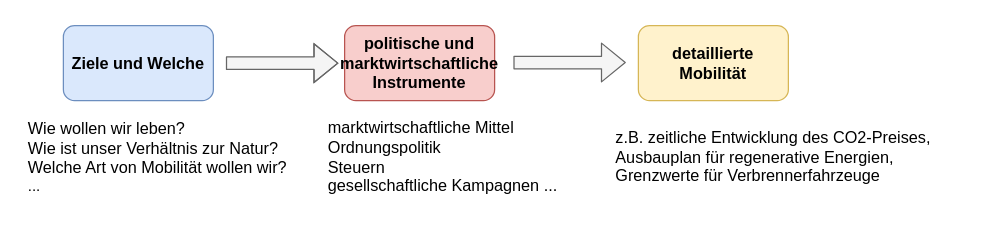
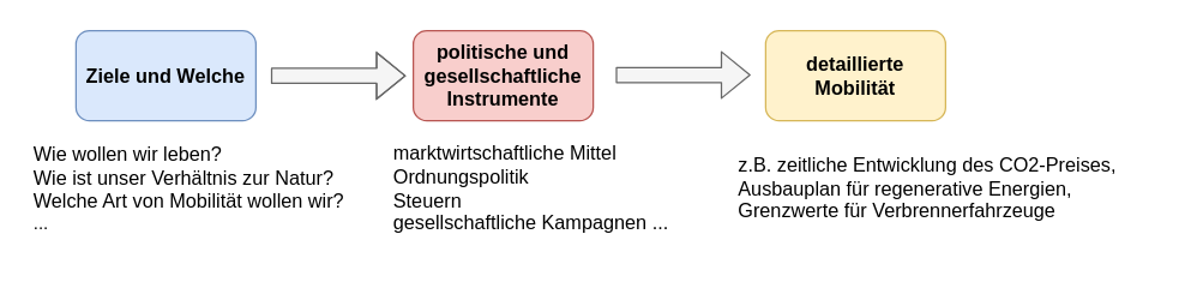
- <mxCell id="3" value="&lt;font style=&quot;font-size: 13px&quot;&gt;&lt;b&gt;&lt;font style=&quot;font-size: 13px&quot;&gt;politische und marktwirtschaftliche Instrumente&lt;/font&gt;&lt;/b&gt;&lt;/font&gt;" style="rounded=1;whiteSpace=wrap;html=1;fillColor=#f8cecc;strokeColor=#b85450;" vertex="1" parent="1"><mxGeometry x="275" y="20" width="120" height="60" as="geometry" /></mxCell>
+ <mxCell id="3" value="&lt;font style=&quot;font-size: 13px&quot;&gt;&lt;b&gt;&lt;font style=&quot;font-size: 13px&quot;&gt;politische und gesellschaftliche Instrumente&lt;/font&gt;&lt;/b&gt;&lt;/font&gt;" style="rounded=1;whiteSpace=wrap;html=1;fillColor=#f8cecc;strokeColor=#b85450;" vertex="1" parent="1"><mxGeometry x="275" y="20" width="120" height="60" as="geometry" /></mxCell>
